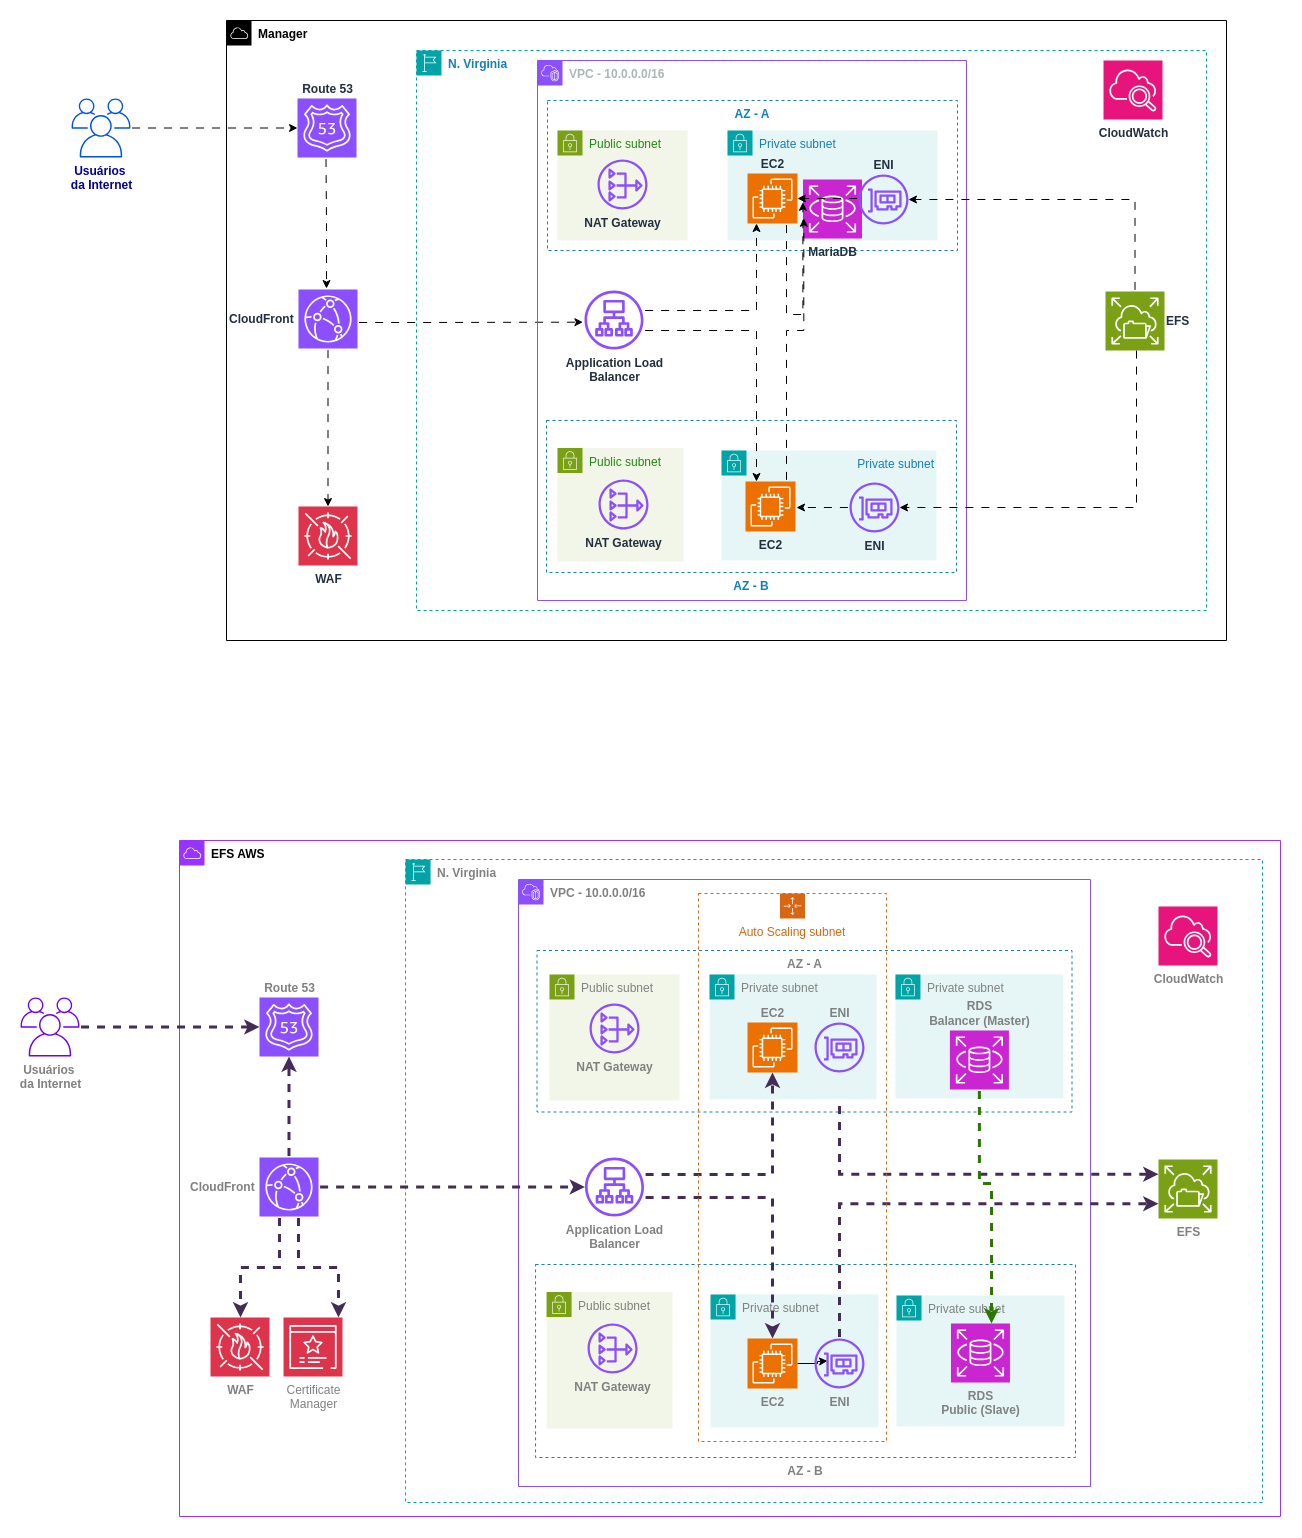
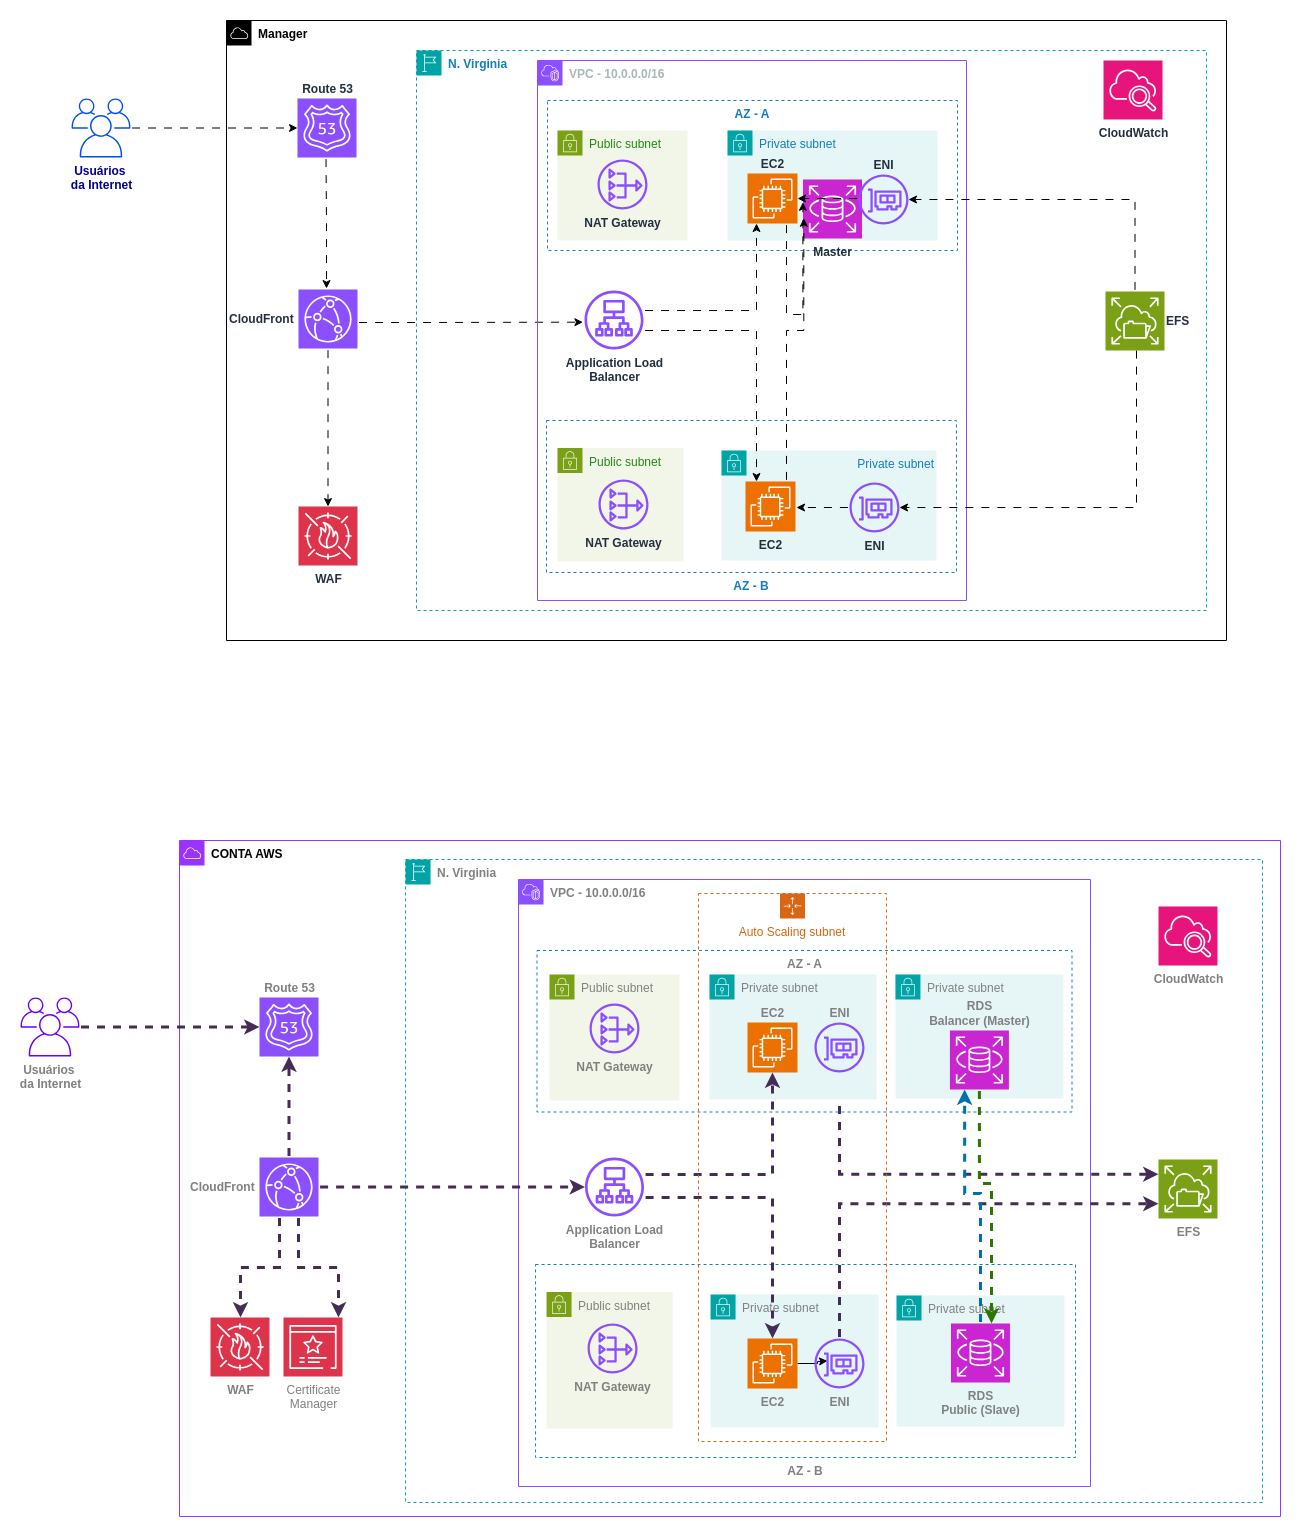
- <mxCell id="16" value="&lt;b&gt;MariaDB&lt;/b&gt;" style="sketch=0;points=[[0,0,0],[0.25,0,0],[0.5,0,0],[0.75,0,0],[1,0,0],[0,1,0],[0.25,1,0],[0.5,1,0],[0.75,1,0],[1,1,0],[0,0.25,0],[0,0.5,0],[0,0.75,0],[1,0.25,0],[1,0.5,0],[1,0.75,0]];outlineConnect=0;fontColor=#232F3E;fillColor=#C925D1;strokeColor=#ffffff;dashed=0;verticalLabelPosition=bottom;verticalAlign=top;align=center;html=1;fontSize=12;fontStyle=0;shape=mxgraph.aws4.resourceIcon;resIcon=mxgraph.aws4.rds;aspect=fixed;" parent="15" vertex="1"><mxGeometry x="75.5" y="49" width="59" height="59" as="geometry" /></mxCell>
+ <mxCell id="16" value="&lt;b&gt;Master&lt;/b&gt;" style="sketch=0;points=[[0,0,0],[0.25,0,0],[0.5,0,0],[0.75,0,0],[1,0,0],[0,1,0],[0.25,1,0],[0.5,1,0],[0.75,1,0],[1,1,0],[0,0.25,0],[0,0.5,0],[0,0.75,0],[1,0.25,0],[1,0.5,0],[1,0.75,0]];outlineConnect=0;fontColor=#232F3E;fillColor=#C925D1;strokeColor=#ffffff;dashed=0;verticalLabelPosition=bottom;verticalAlign=top;align=center;html=1;fontSize=12;fontStyle=0;shape=mxgraph.aws4.resourceIcon;resIcon=mxgraph.aws4.rds;aspect=fixed;" parent="15" vertex="1"><mxGeometry x="75.5" y="49" width="59" height="59" as="geometry" /></mxCell>
- <mxCell id="38" value="&lt;div&gt;&lt;b&gt;EFS AWS&lt;/b&gt;&lt;/div&gt;" style="points=[[0,0],[0.25,0],[0.5,0],[0.75,0],[1,0],[1,0.25],[1,0.5],[1,0.75],[1,1],[0.75,1],[0.5,1],[0.25,1],[0,1],[0,0.75],[0,0.5],[0,0.25]];outlineConnect=0;html=1;whiteSpace=wrap;fontSize=12;fontStyle=0;container=0;pointerEvents=0;collapsible=0;recursiveResize=0;shape=mxgraph.aws4.group;grIcon=mxgraph.aws4.group_aws_cloud;verticalAlign=top;align=left;spacingLeft=30;dashed=0;fillColor=none;strokeColor=#9933FF;" vertex="1" parent="1"><mxGeometry x="179" y="840" width="1101" height="676" as="geometry" /></mxCell>
+ <mxCell id="38" value="&lt;div&gt;&lt;b&gt;CONTA AWS&lt;/b&gt;&lt;/div&gt;" style="points=[[0,0],[0.25,0],[0.5,0],[0.75,0],[1,0],[1,0.25],[1,0.5],[1,0.75],[1,1],[0.75,1],[0.5,1],[0.25,1],[0,1],[0,0.75],[0,0.5],[0,0.25]];outlineConnect=0;html=1;whiteSpace=wrap;fontSize=12;fontStyle=0;container=0;pointerEvents=0;collapsible=0;recursiveResize=0;shape=mxgraph.aws4.group;grIcon=mxgraph.aws4.group_aws_cloud;verticalAlign=top;align=left;spacingLeft=30;dashed=0;fillColor=none;strokeColor=#9933FF;" vertex="1" parent="1"><mxGeometry x="179" y="840" width="1101" height="676" as="geometry" /></mxCell>
+ <mxCell id="81" style="edgeStyle=orthogonalEdgeStyle;rounded=0;orthogonalLoop=1;jettySize=auto;html=1;entryX=0.25;entryY=1;entryDx=0;entryDy=0;entryPerimeter=0;fillColor=#1ba1e2;strokeColor=#006EAF;flowAnimation=1;strokeWidth=3;" edge="1" parent="1" source="52" target="74"><mxGeometry relative="1" as="geometry"><Array as="points"><mxPoint x="980" y="1193" /><mxPoint x="964" y="1193" /></Array></mxGeometry></mxCell>
